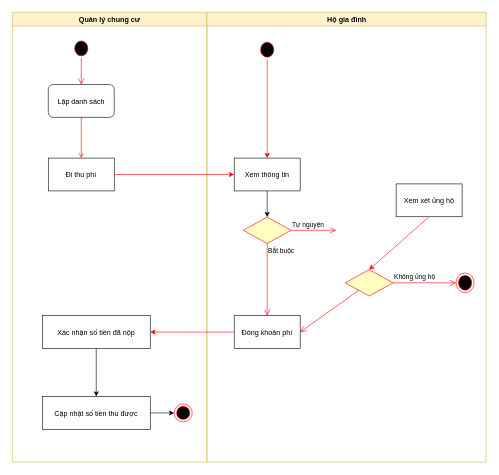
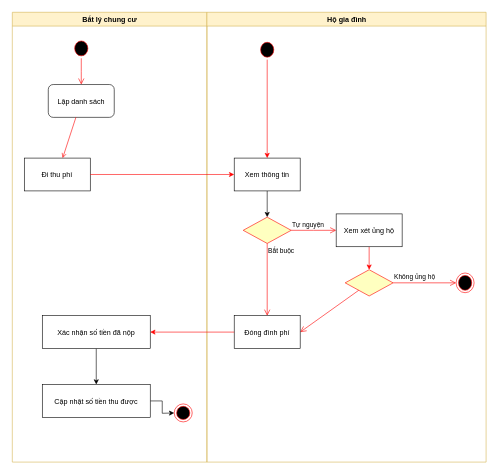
- <mxCell id="2" value="Quản lý chung cư" style="swimlane;whiteSpace=wrap;fillColor=#fff2cc;strokeColor=#d6b656;" parent="1" vertex="1"><mxGeometry x="20" y="20" width="324.5" height="750" as="geometry" /></mxCell>
+ <mxCell id="2" value="Bắt lý chung cư" style="swimlane;whiteSpace=wrap;fillColor=#fff2cc;strokeColor=#d6b656;" parent="1" vertex="1"><mxGeometry x="20" y="20" width="324.5" height="750" as="geometry" /></mxCell>
- <mxCell id="6" value="Đi thu phí" style="" parent="2" vertex="1"><mxGeometry x="60" y="243.076" width="110" height="54.747" as="geometry" /></mxCell>
+ <mxCell id="6" value="Đi thu phí" style="" parent="2" vertex="1"><mxGeometry x="20" y="243.076" width="110" height="54.747" as="geometry" /></mxCell>
- <mxCell id="22" value="Xem xét ủng hộ" style="" vertex="1" parent="13"><mxGeometry x="315.5" y="286.146" width="110" height="54.747" as="geometry" /></mxCell>
+ <mxCell id="22" value="Xem xét ủng hộ" style="" vertex="1" parent="13"><mxGeometry x="215.5" y="336.146" width="110" height="54.747" as="geometry" /></mxCell>
- <mxCell id="27" value="Đóng khoản phí" style="" vertex="1" parent="13"><mxGeometry x="45.5" y="505.861" width="110" height="54.747" as="geometry" /></mxCell>
+ <mxCell id="27" value="Đóng đình phí" style="" vertex="1" parent="13"><mxGeometry x="45.5" y="505.861" width="110" height="54.747" as="geometry" /></mxCell>
- <mxCell id="11" value="Cập nhật số tiền thu được" style="" vertex="1" parent="2"><mxGeometry x="50" y="640.608" width="180" height="54.747" as="geometry" /></mxCell>
+ <mxCell id="11" value="Cập nhật số tiền thu được" style="" vertex="1" parent="2"><mxGeometry x="50" y="620.608" width="180" height="54.747" as="geometry" /></mxCell>
